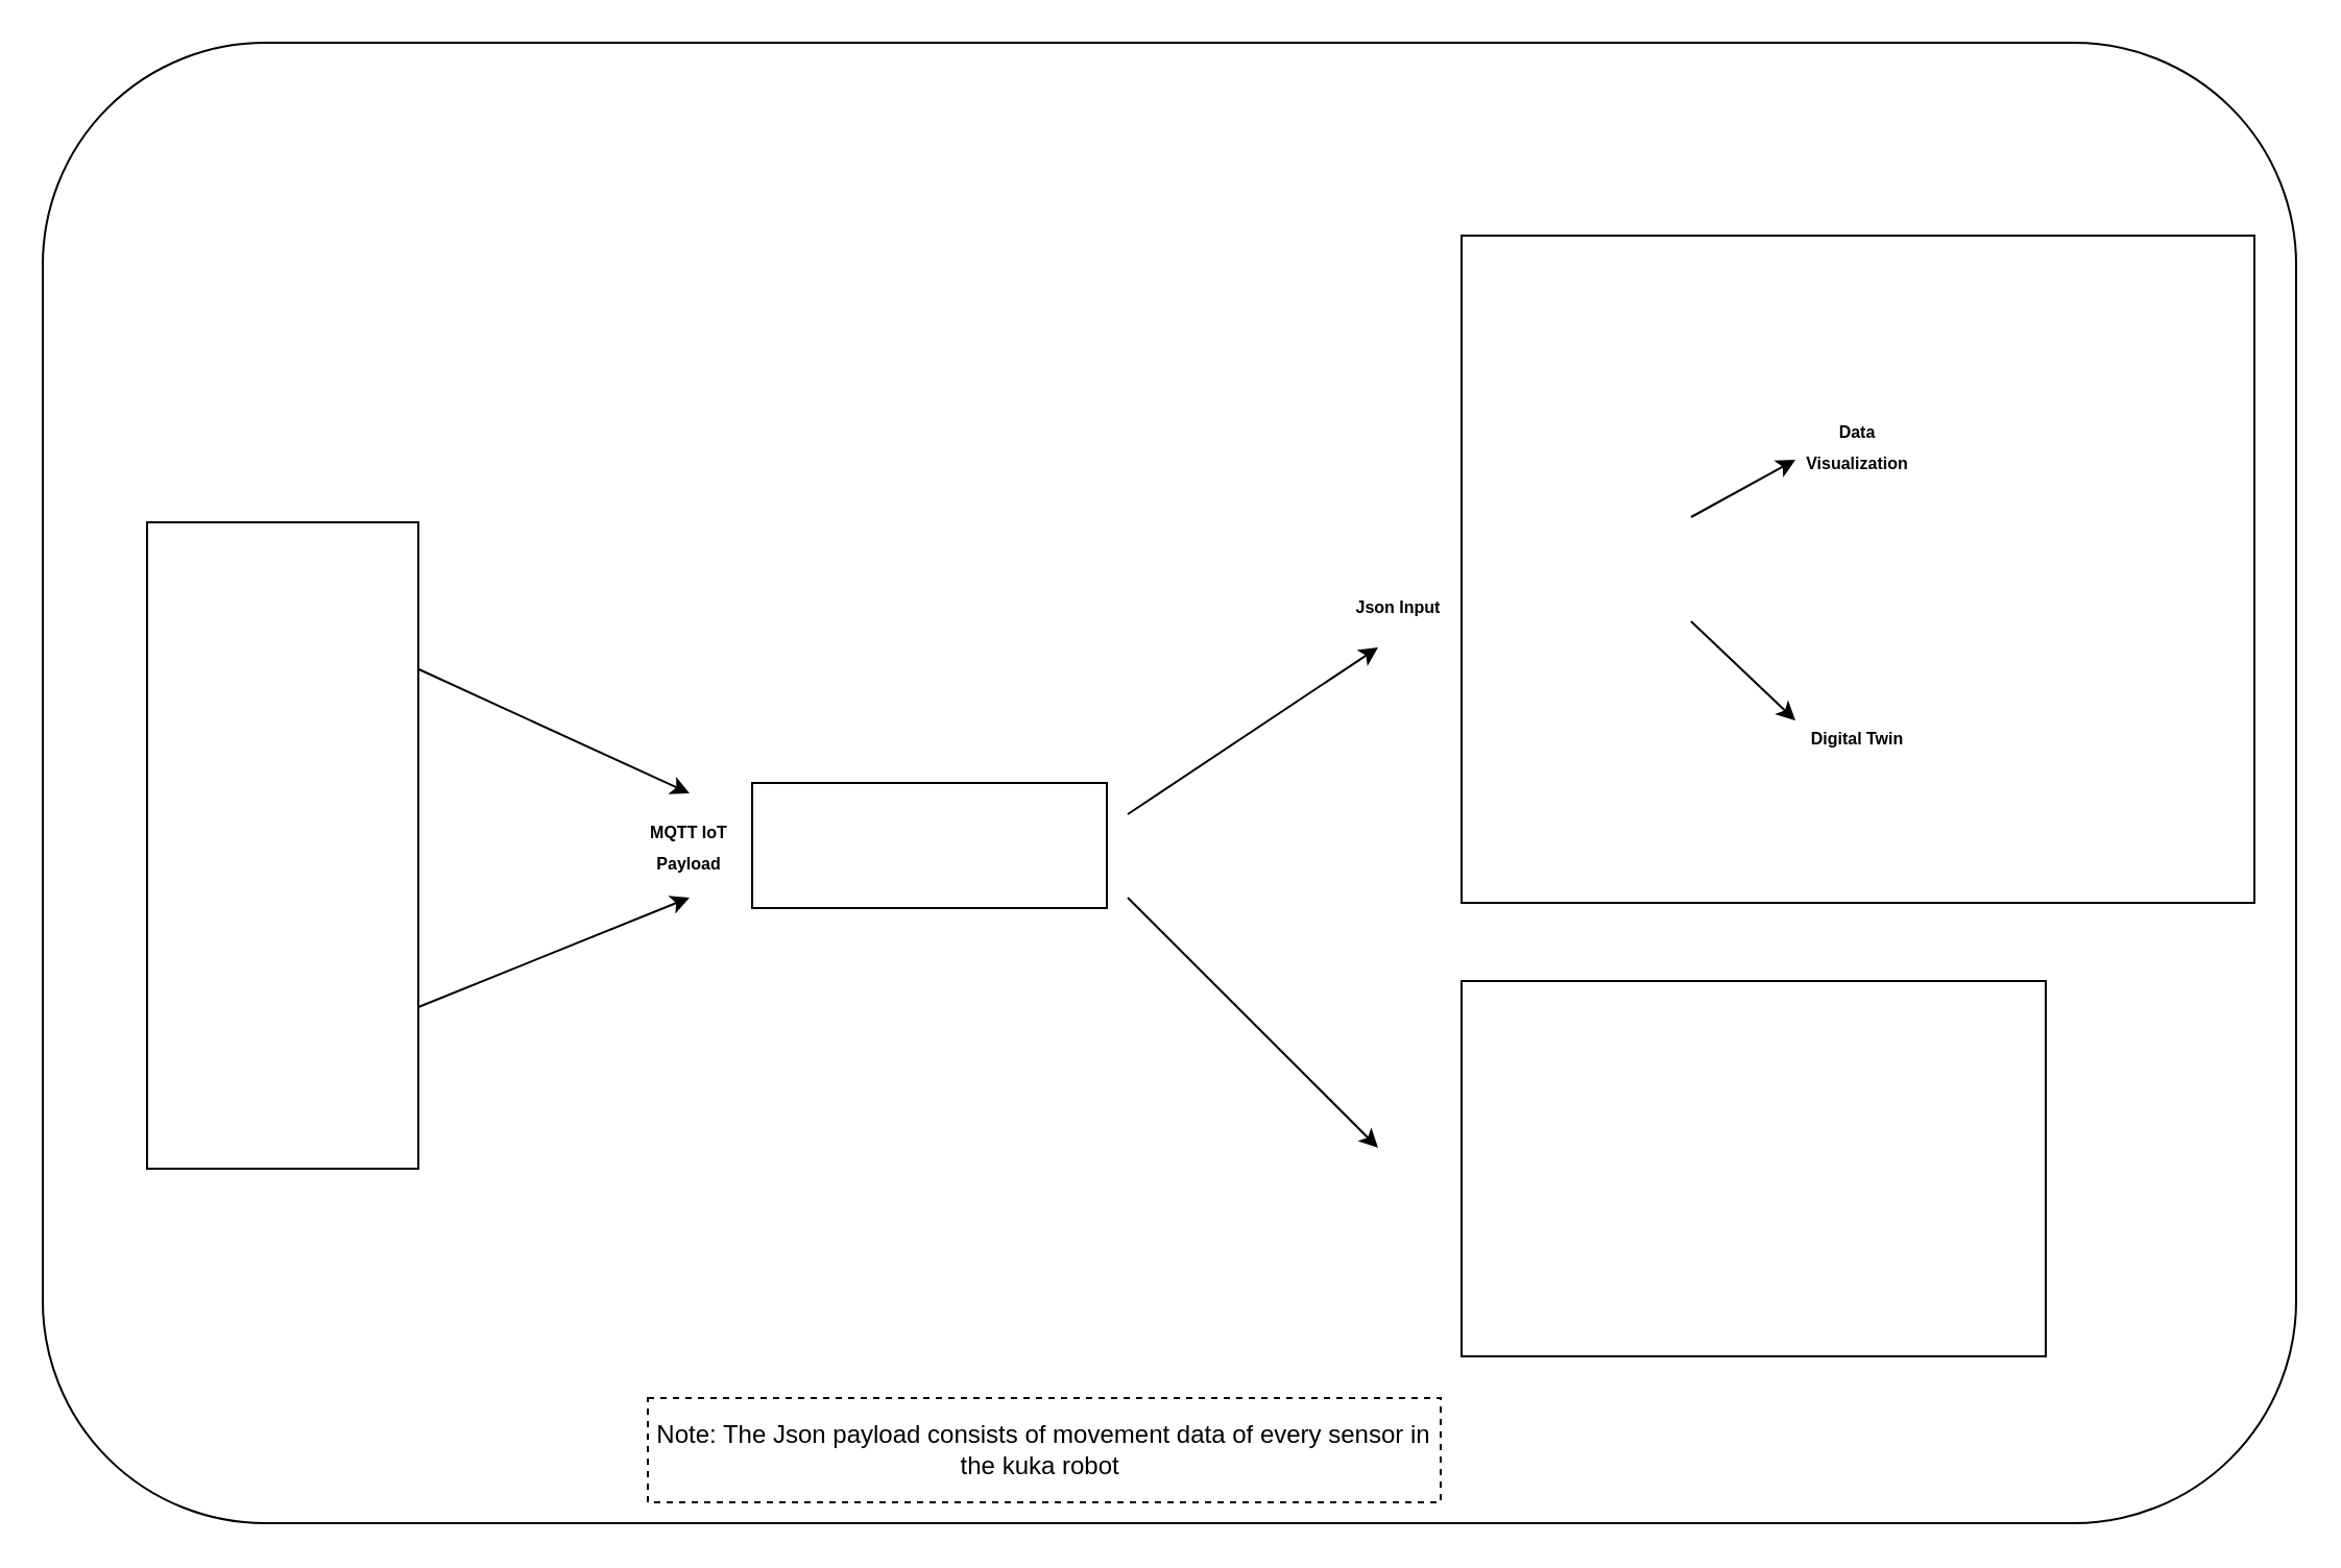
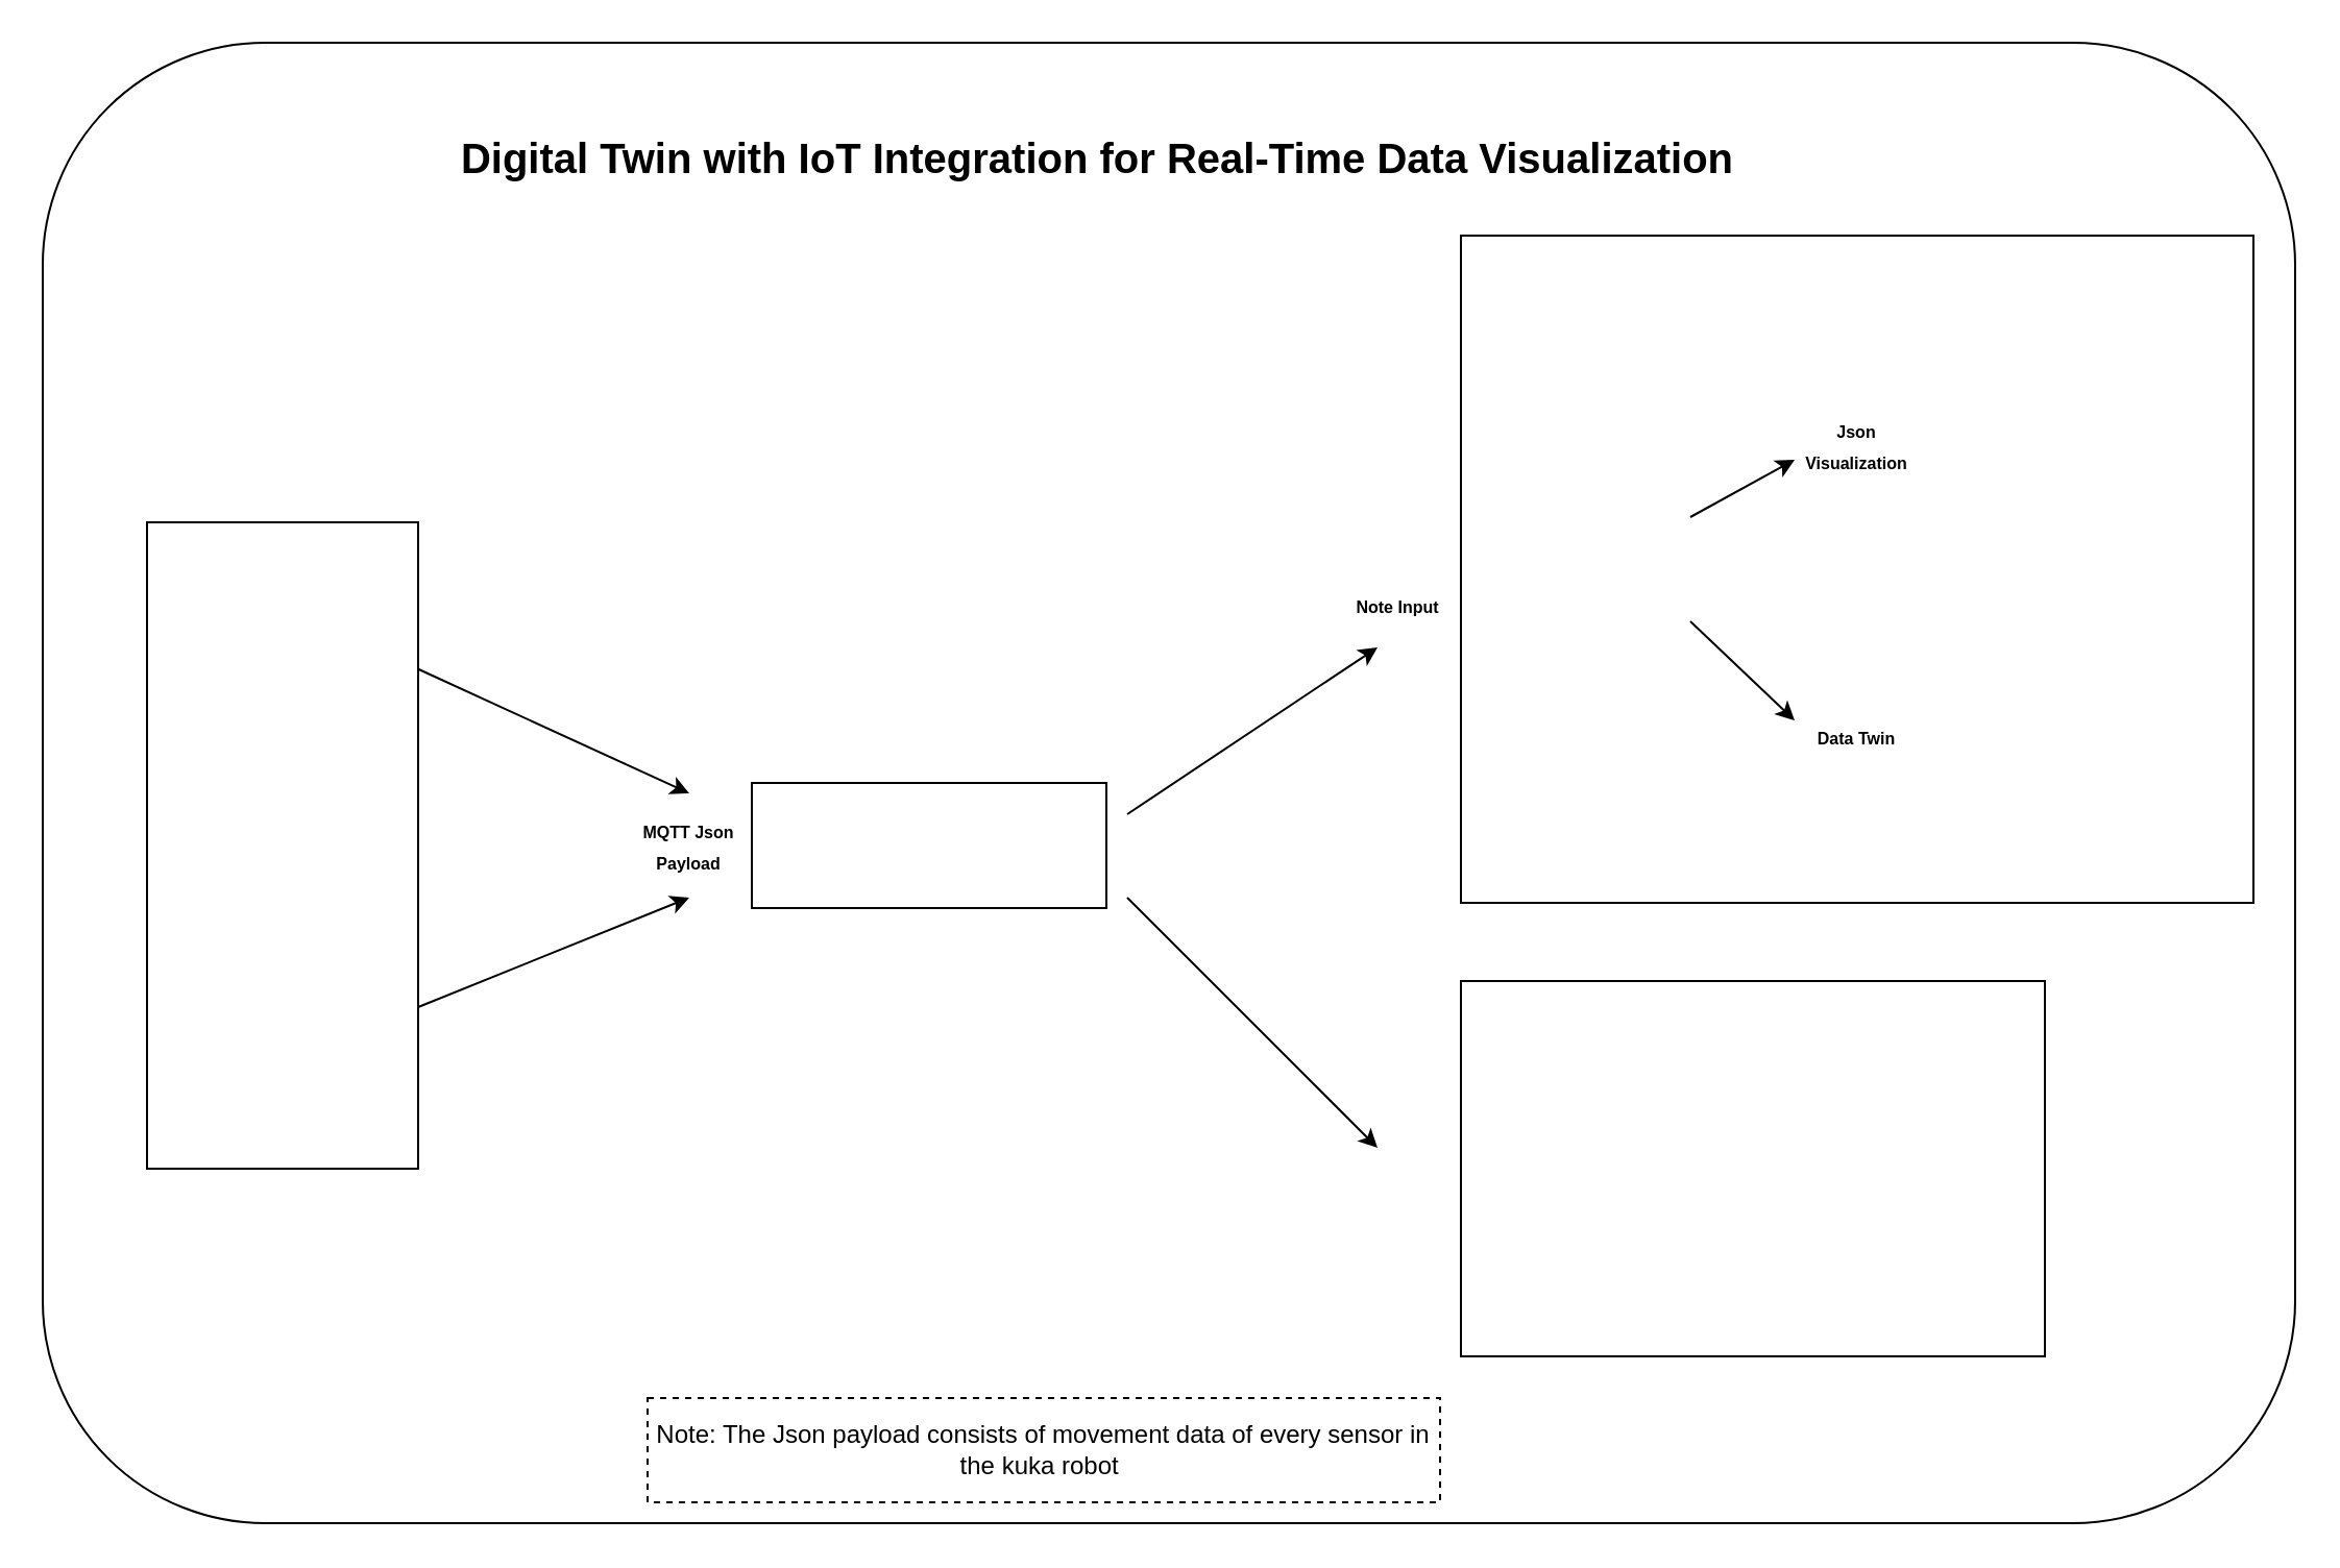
+ <mxCell id="24" value="&lt;font style=&quot;font-size: 20px; color: rgb(0, 0, 0);&quot;&gt;&lt;b style=&quot;&quot;&gt;Digital Twin with IoT Integration for Real-Time Data Visualization&lt;/b&gt;&lt;/font&gt;" style="text;html=1;align=center;verticalAlign=middle;whiteSpace=wrap;rounded=0;" parent="1" vertex="1"><mxGeometry x="196" y="60" width="660" height="30" as="geometry" /></mxCell>
- <mxCell id="19" value="&lt;font style=&quot;font-size: 8px;&quot;&gt;&lt;b&gt;Data Visualization&lt;/b&gt;&lt;/font&gt;" style="text;html=1;align=center;verticalAlign=middle;whiteSpace=wrap;rounded=0;" parent="1" vertex="1"><mxGeometry x="860" y="197.5" width="60" height="30" as="geometry" /></mxCell>
+ <mxCell id="19" value="&lt;font style=&quot;font-size: 8px;&quot;&gt;&lt;b&gt;Json Visualization&lt;/b&gt;&lt;/font&gt;" style="text;html=1;align=center;verticalAlign=middle;whiteSpace=wrap;rounded=0;" parent="1" vertex="1"><mxGeometry x="860" y="197.5" width="60" height="30" as="geometry" /></mxCell>
- <mxCell id="17" value="&lt;font style=&quot;font-size: 8px;&quot;&gt;&lt;b&gt;Json Input&lt;/b&gt;&lt;/font&gt;" style="text;html=1;align=center;verticalAlign=middle;whiteSpace=wrap;rounded=0;" parent="1" vertex="1"><mxGeometry x="640" y="275" width="60" height="30" as="geometry" /></mxCell>
+ <mxCell id="17" value="&lt;font style=&quot;font-size: 8px;&quot;&gt;&lt;b&gt;Note Input&lt;/b&gt;&lt;/font&gt;" style="text;html=1;align=center;verticalAlign=middle;whiteSpace=wrap;rounded=0;" parent="1" vertex="1"><mxGeometry x="640" y="275" width="60" height="30" as="geometry" /></mxCell>
- <mxCell id="23" value="&lt;font style=&quot;font-size: 8px;&quot;&gt;&lt;b&gt;Digital Twin&lt;/b&gt;&lt;/font&gt;" style="text;html=1;align=center;verticalAlign=middle;whiteSpace=wrap;rounded=0;" parent="1" vertex="1"><mxGeometry x="860" y="337.5" width="60" height="30" as="geometry" /></mxCell>
+ <mxCell id="23" value="&lt;font style=&quot;font-size: 8px;&quot;&gt;&lt;b&gt;Data Twin&lt;/b&gt;&lt;/font&gt;" style="text;html=1;align=center;verticalAlign=middle;whiteSpace=wrap;rounded=0;" parent="1" vertex="1"><mxGeometry x="860" y="337.5" width="60" height="30" as="geometry" /></mxCell>
- <mxCell id="14" value="&lt;font style=&quot;font-size: 8px;&quot;&gt;&lt;b&gt;MQTT IoT Payload&lt;/b&gt;&lt;/font&gt;" style="text;html=1;align=center;verticalAlign=middle;whiteSpace=wrap;rounded=0;" parent="1" vertex="1"><mxGeometry x="300" y="390" width="60" height="30" as="geometry" /></mxCell>
+ <mxCell id="14" value="&lt;font style=&quot;font-size: 8px;&quot;&gt;&lt;b&gt;MQTT Json Payload&lt;/b&gt;&lt;/font&gt;" style="text;html=1;align=center;verticalAlign=middle;whiteSpace=wrap;rounded=0;" parent="1" vertex="1"><mxGeometry x="300" y="390" width="60" height="30" as="geometry" /></mxCell>
